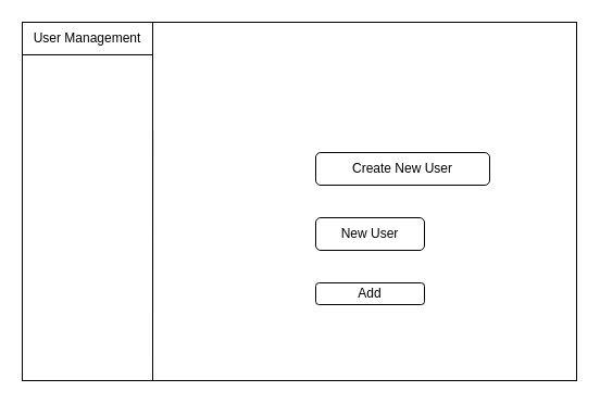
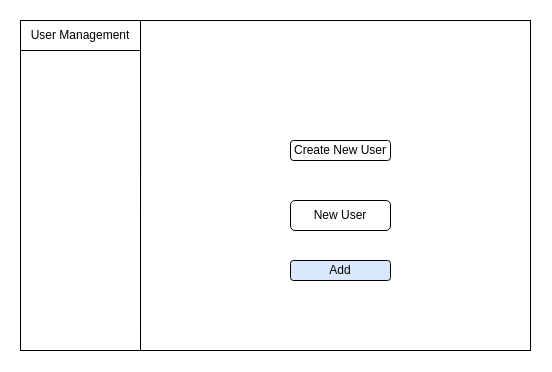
- <mxCell id="5" value="Create New User" style="rounded=1;whiteSpace=wrap;html=1;" vertex="1" parent="1"><mxGeometry x="290" y="140" width="160" height="30" as="geometry" /></mxCell>
+ <mxCell id="5" value="Create New User" style="rounded=1;whiteSpace=wrap;html=1;" vertex="1" parent="1"><mxGeometry x="290" y="140" width="100" height="20" as="geometry" /></mxCell>
- <mxCell id="7" value="Add" style="rounded=1;whiteSpace=wrap;html=1;" vertex="1" parent="1"><mxGeometry x="290" y="260" width="100" height="20" as="geometry" /></mxCell>
+ <mxCell id="7" value="Add" style="rounded=1;whiteSpace=wrap;html=1;fillColor=#dae8fc;" vertex="1" parent="1"><mxGeometry x="290" y="260" width="100" height="20" as="geometry" /></mxCell>
